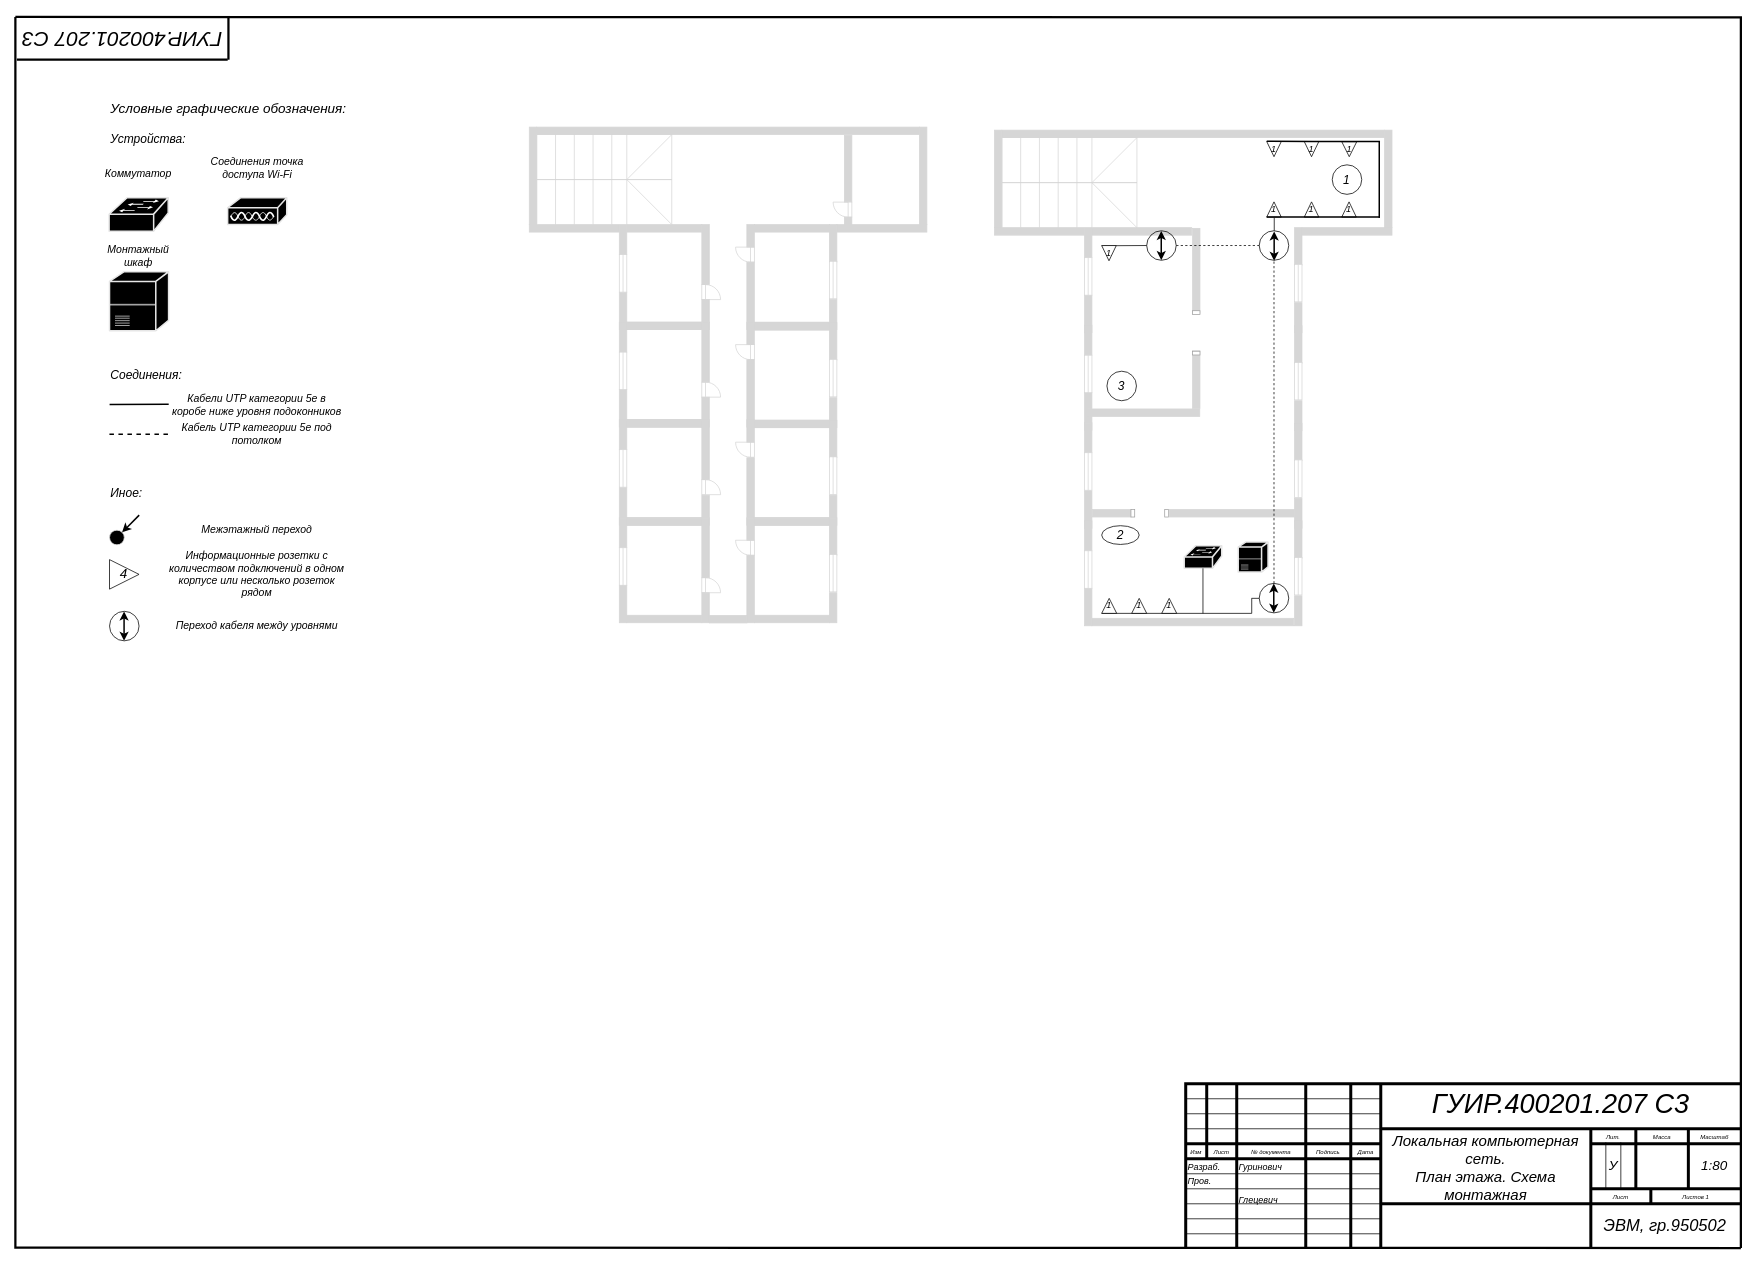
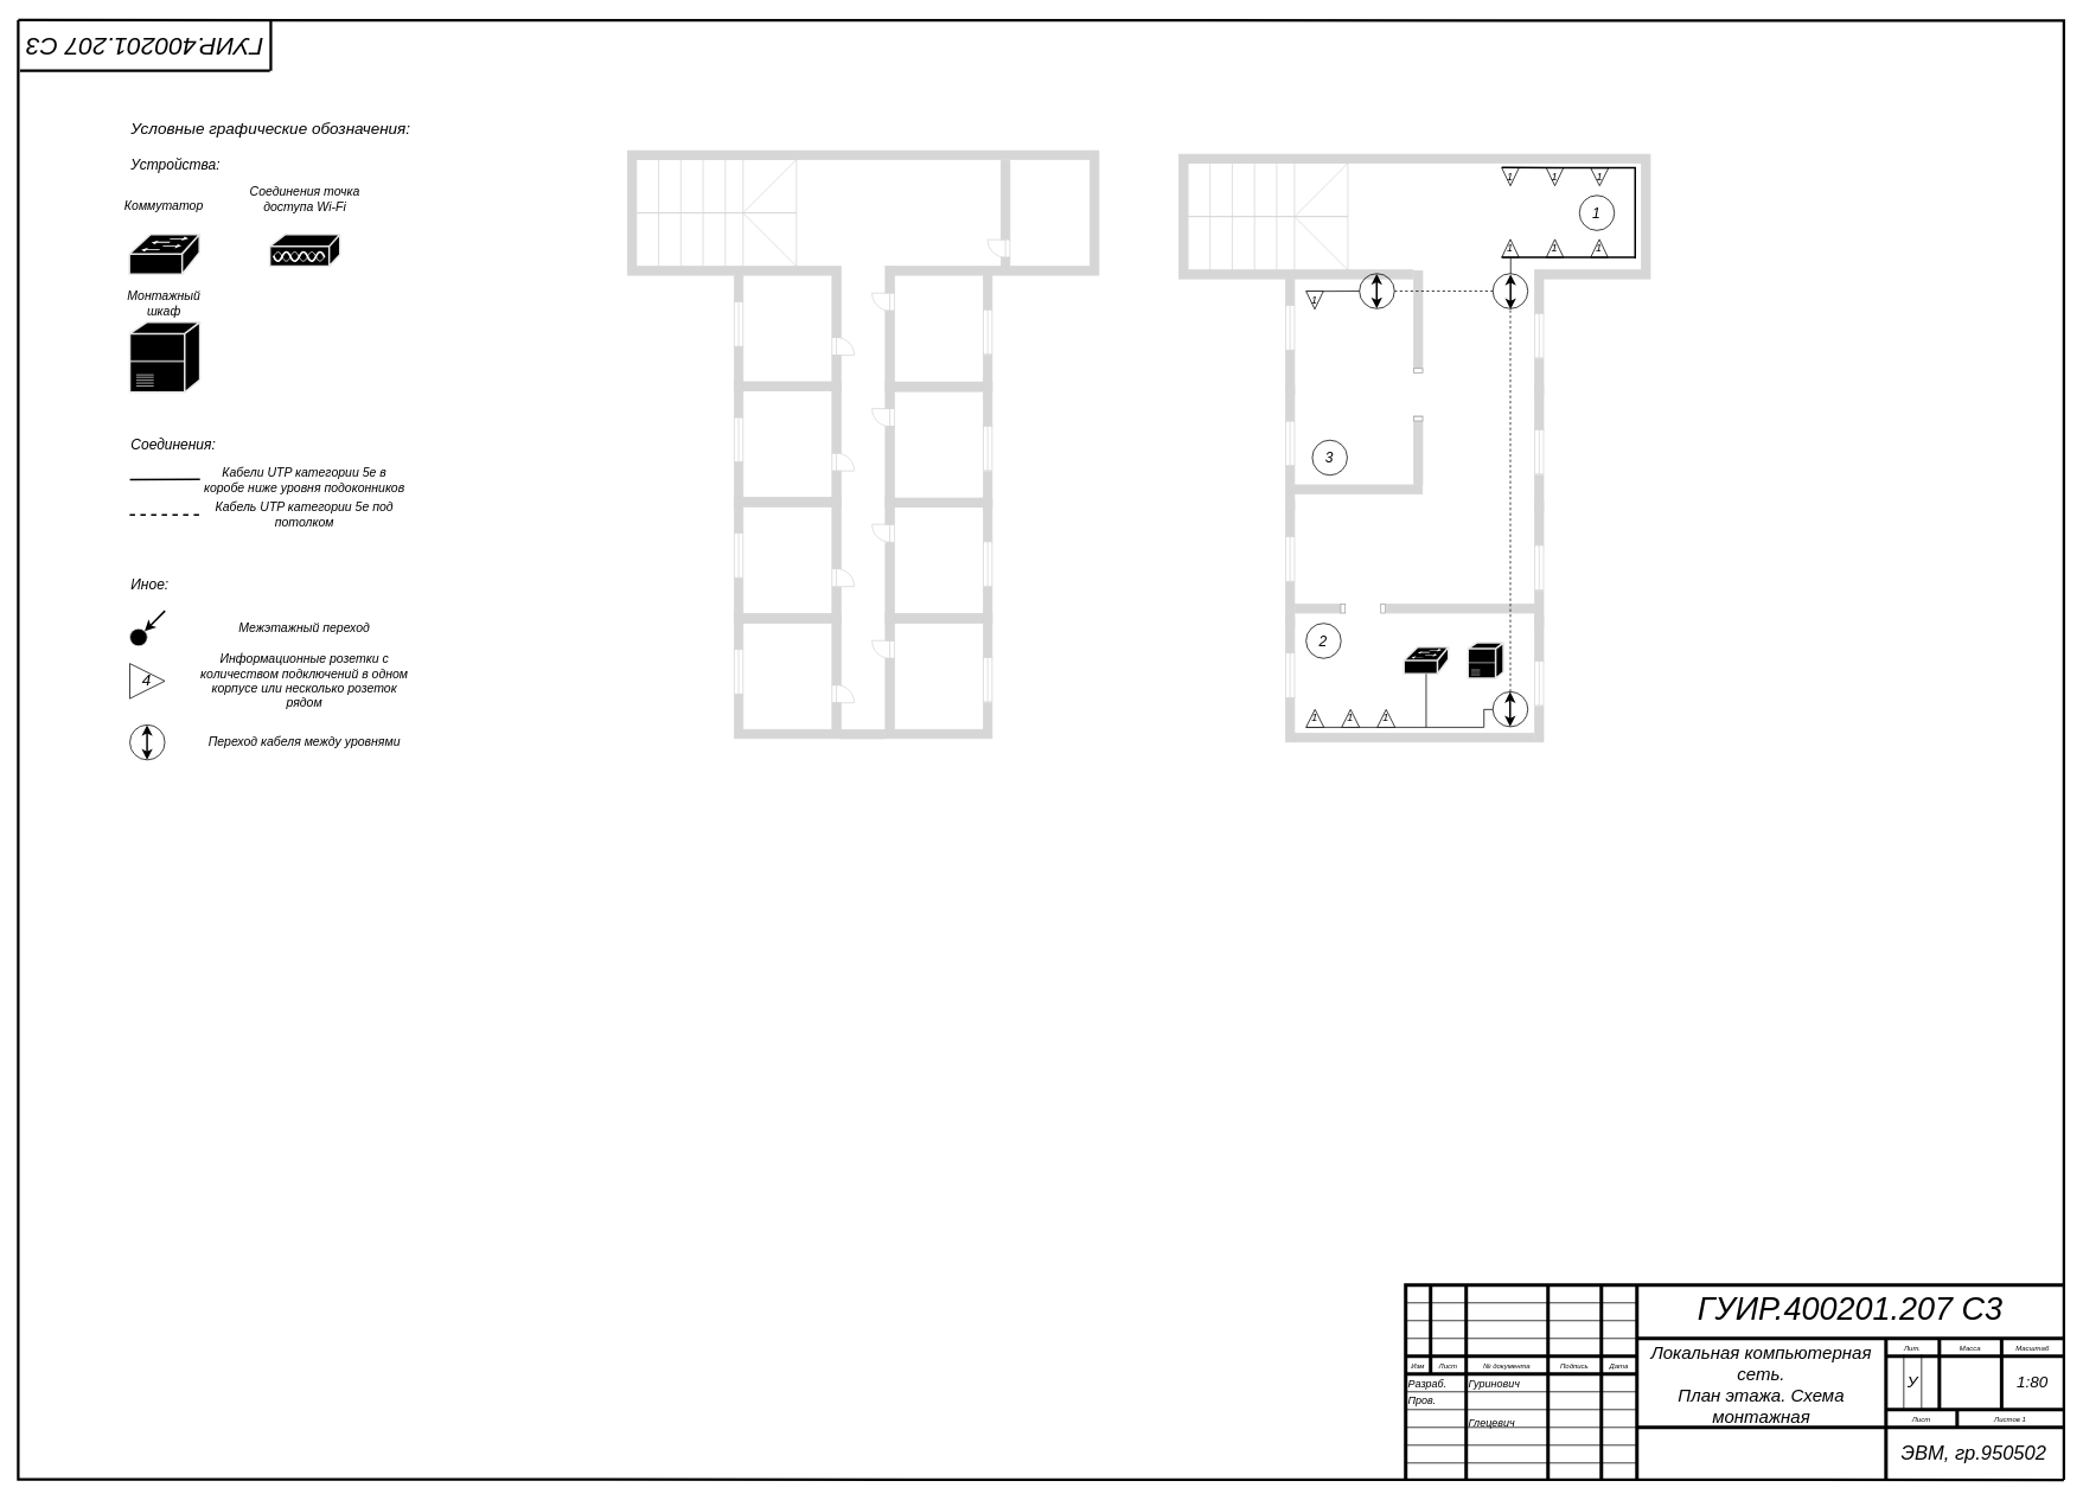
- <mxCell id="186" value="2" style="ellipse;whiteSpace=wrap;html=1;strokeColor=#000000;fontSize=16;fillColor=none;fontFamily=Arial;fontStyle=2" vertex="1" parent="150"><mxGeometry x="143" y="527.27" width="50" height="25" as="geometry" /></mxCell>
+ <mxCell id="186" value="2" style="ellipse;whiteSpace=wrap;html=1;strokeColor=#000000;fontSize=16;fillColor=none;fontFamily=Arial;fontStyle=2" vertex="1" parent="150"><mxGeometry x="143" y="527.27" width="39.35" height="39.36" as="geometry" /></mxCell>
